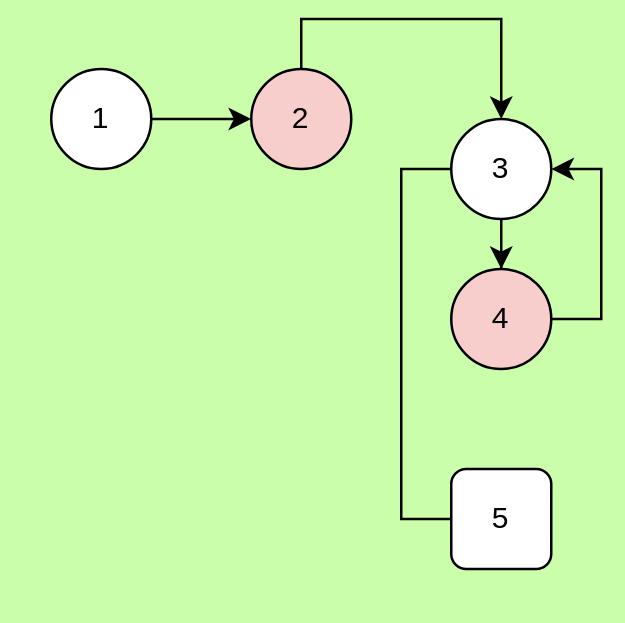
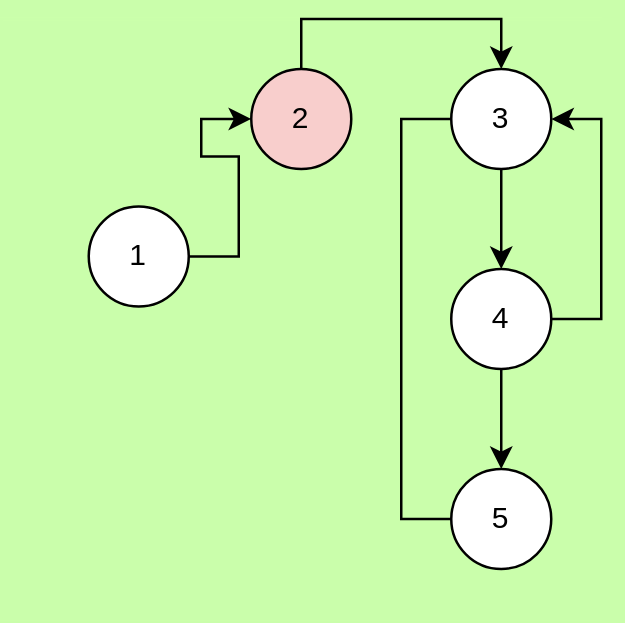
- <mxCell id="3" value="&lt;font style=&quot;font-size: 12px;&quot;&gt;1&lt;/font&gt;" style="ellipse;whiteSpace=wrap;html=1;aspect=fixed;" parent="1" vertex="1"><mxGeometry x="20" y="20" width="40" height="40" as="geometry" /></mxCell>
+ <mxCell id="3" value="&lt;font style=&quot;font-size: 12px;&quot;&gt;1&lt;/font&gt;" style="ellipse;whiteSpace=wrap;html=1;aspect=fixed;" parent="1" vertex="1"><mxGeometry x="35" y="75" width="40" height="40" as="geometry" /></mxCell>
- <mxCell id="7" value="3" style="ellipse;whiteSpace=wrap;html=1;aspect=fixed;" vertex="1" parent="1"><mxGeometry x="180" y="40" width="40" height="40" as="geometry" /></mxCell>
+ <mxCell id="7" value="3" style="ellipse;whiteSpace=wrap;html=1;aspect=fixed;" vertex="1" parent="1"><mxGeometry x="180" y="20" width="40" height="40" as="geometry" /></mxCell>
- <mxCell id="10" value="4" style="ellipse;whiteSpace=wrap;html=1;aspect=fixed;fillColor=#f8cecc;" vertex="1" parent="1"><mxGeometry x="180" y="100" width="40" height="40" as="geometry" /></mxCell>
+ <mxCell id="10" value="4" style="ellipse;whiteSpace=wrap;html=1;aspect=fixed;" vertex="1" parent="1"><mxGeometry x="180" y="100" width="40" height="40" as="geometry" /></mxCell>
+ <mxCell id="9" style="edgeStyle=orthogonalEdgeStyle;rounded=0;orthogonalLoop=1;jettySize=auto;html=1;exitX=0.5;exitY=1;exitDx=0;exitDy=0;" edge="1" parent="1" source="10" target="12"><mxGeometry relative="1" as="geometry" /></mxCell>
- <mxCell id="12" value="5" style="whiteSpace=wrap;html=1;aspect=fixed;rounded=1;" vertex="1" parent="1"><mxGeometry x="180" y="180" width="40" height="40" as="geometry" /></mxCell>
+ <mxCell id="12" value="5" style="ellipse;whiteSpace=wrap;html=1;aspect=fixed;" vertex="1" parent="1"><mxGeometry x="180" y="180" width="40" height="40" as="geometry" /></mxCell>
